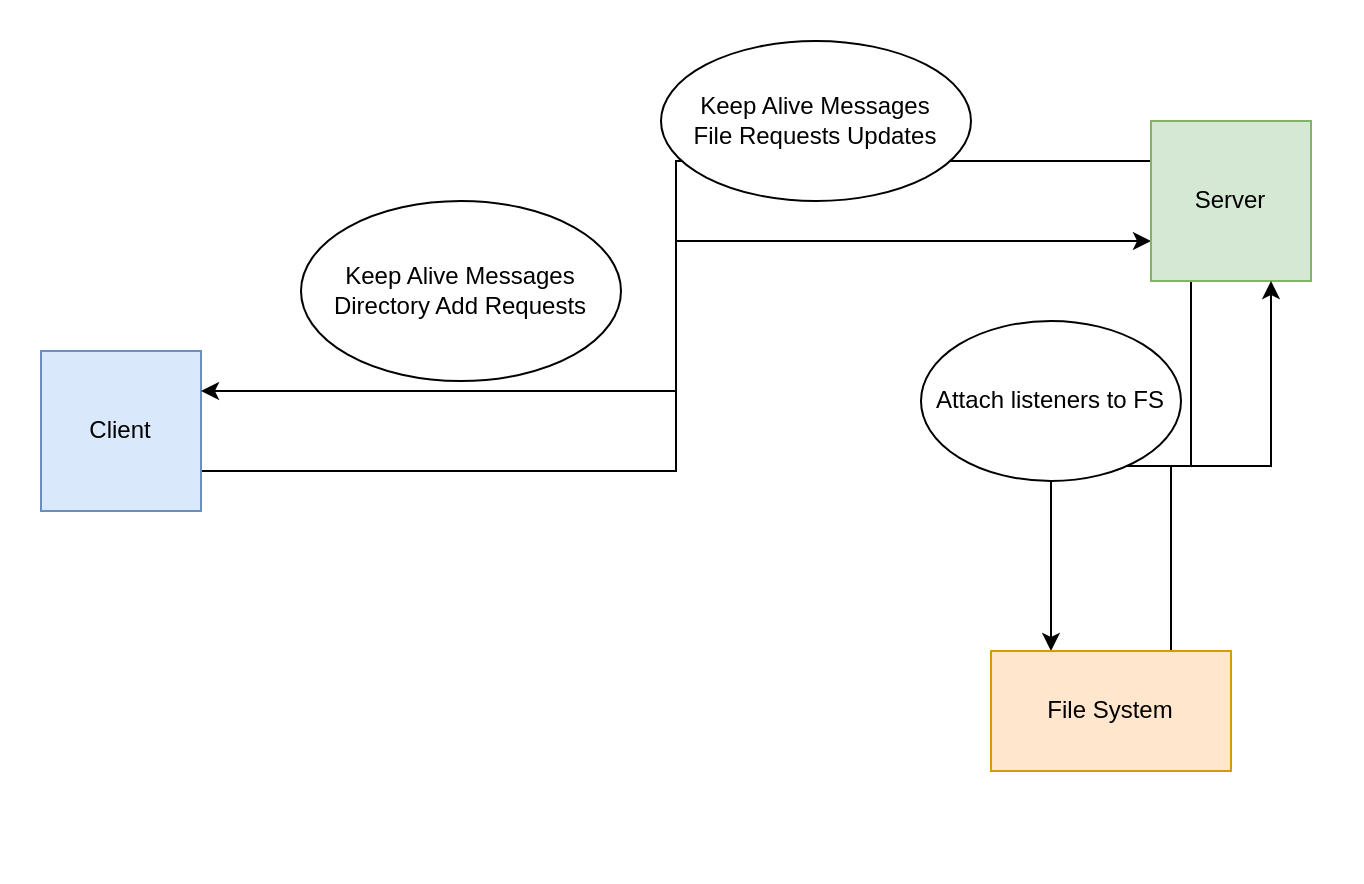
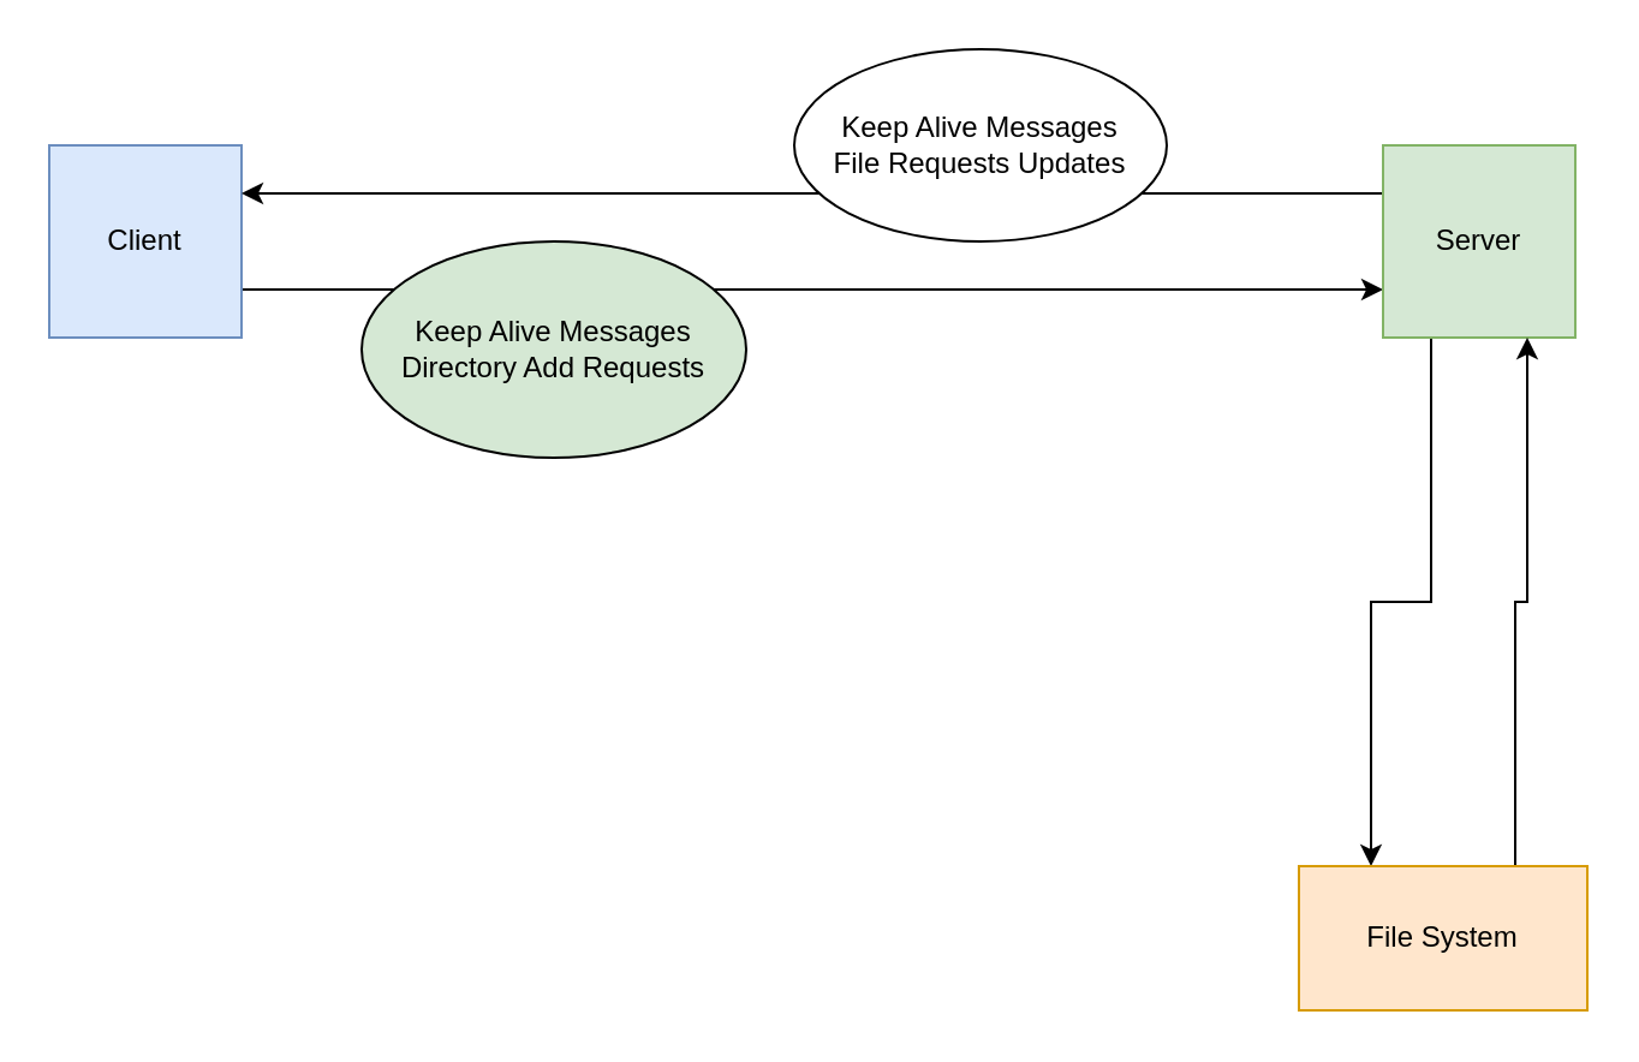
- <mxCell id="9" value="Keep Alive Messages&lt;br&gt;Directory Add Requests" style="ellipse;whiteSpace=wrap;html=1;" vertex="1" parent="1"><mxGeometry x="150" y="100" width="160" height="90" as="geometry" /></mxCell>
+ <mxCell id="9" value="Keep Alive Messages&lt;br&gt;Directory Add Requests" style="ellipse;whiteSpace=wrap;html=1;fillColor=#d5e8d4;" vertex="1" parent="1"><mxGeometry x="150" y="100" width="160" height="90" as="geometry" /></mxCell>
- <mxCell id="11" value="Attach listeners to FS" style="ellipse;whiteSpace=wrap;html=1;" vertex="1" parent="1"><mxGeometry x="460" y="160" width="130" height="80" as="geometry" /></mxCell>
- <mxCell id="3" value="Client" style="whiteSpace=wrap;html=1;aspect=fixed;fillColor=#dae8fc;strokeColor=#6c8ebf;" vertex="1" parent="1"><mxGeometry x="20" y="175" width="80" height="80" as="geometry" /></mxCell>
+ <mxCell id="3" value="Client" style="whiteSpace=wrap;html=1;aspect=fixed;fillColor=#dae8fc;strokeColor=#6c8ebf;" vertex="1" parent="1"><mxGeometry x="20" y="60" width="80" height="80" as="geometry" /></mxCell>
- <mxCell id="8" value="File System" style="rounded=0;whiteSpace=wrap;html=1;fillColor=#ffe6cc;strokeColor=#d79b00;" vertex="1" parent="1"><mxGeometry x="495" y="325" width="120" height="60" as="geometry" /></mxCell>
+ <mxCell id="8" value="File System" style="rounded=0;whiteSpace=wrap;html=1;fillColor=#ffe6cc;strokeColor=#d79b00;" vertex="1" parent="1"><mxGeometry x="540" y="360" width="120" height="60" as="geometry" /></mxCell>
